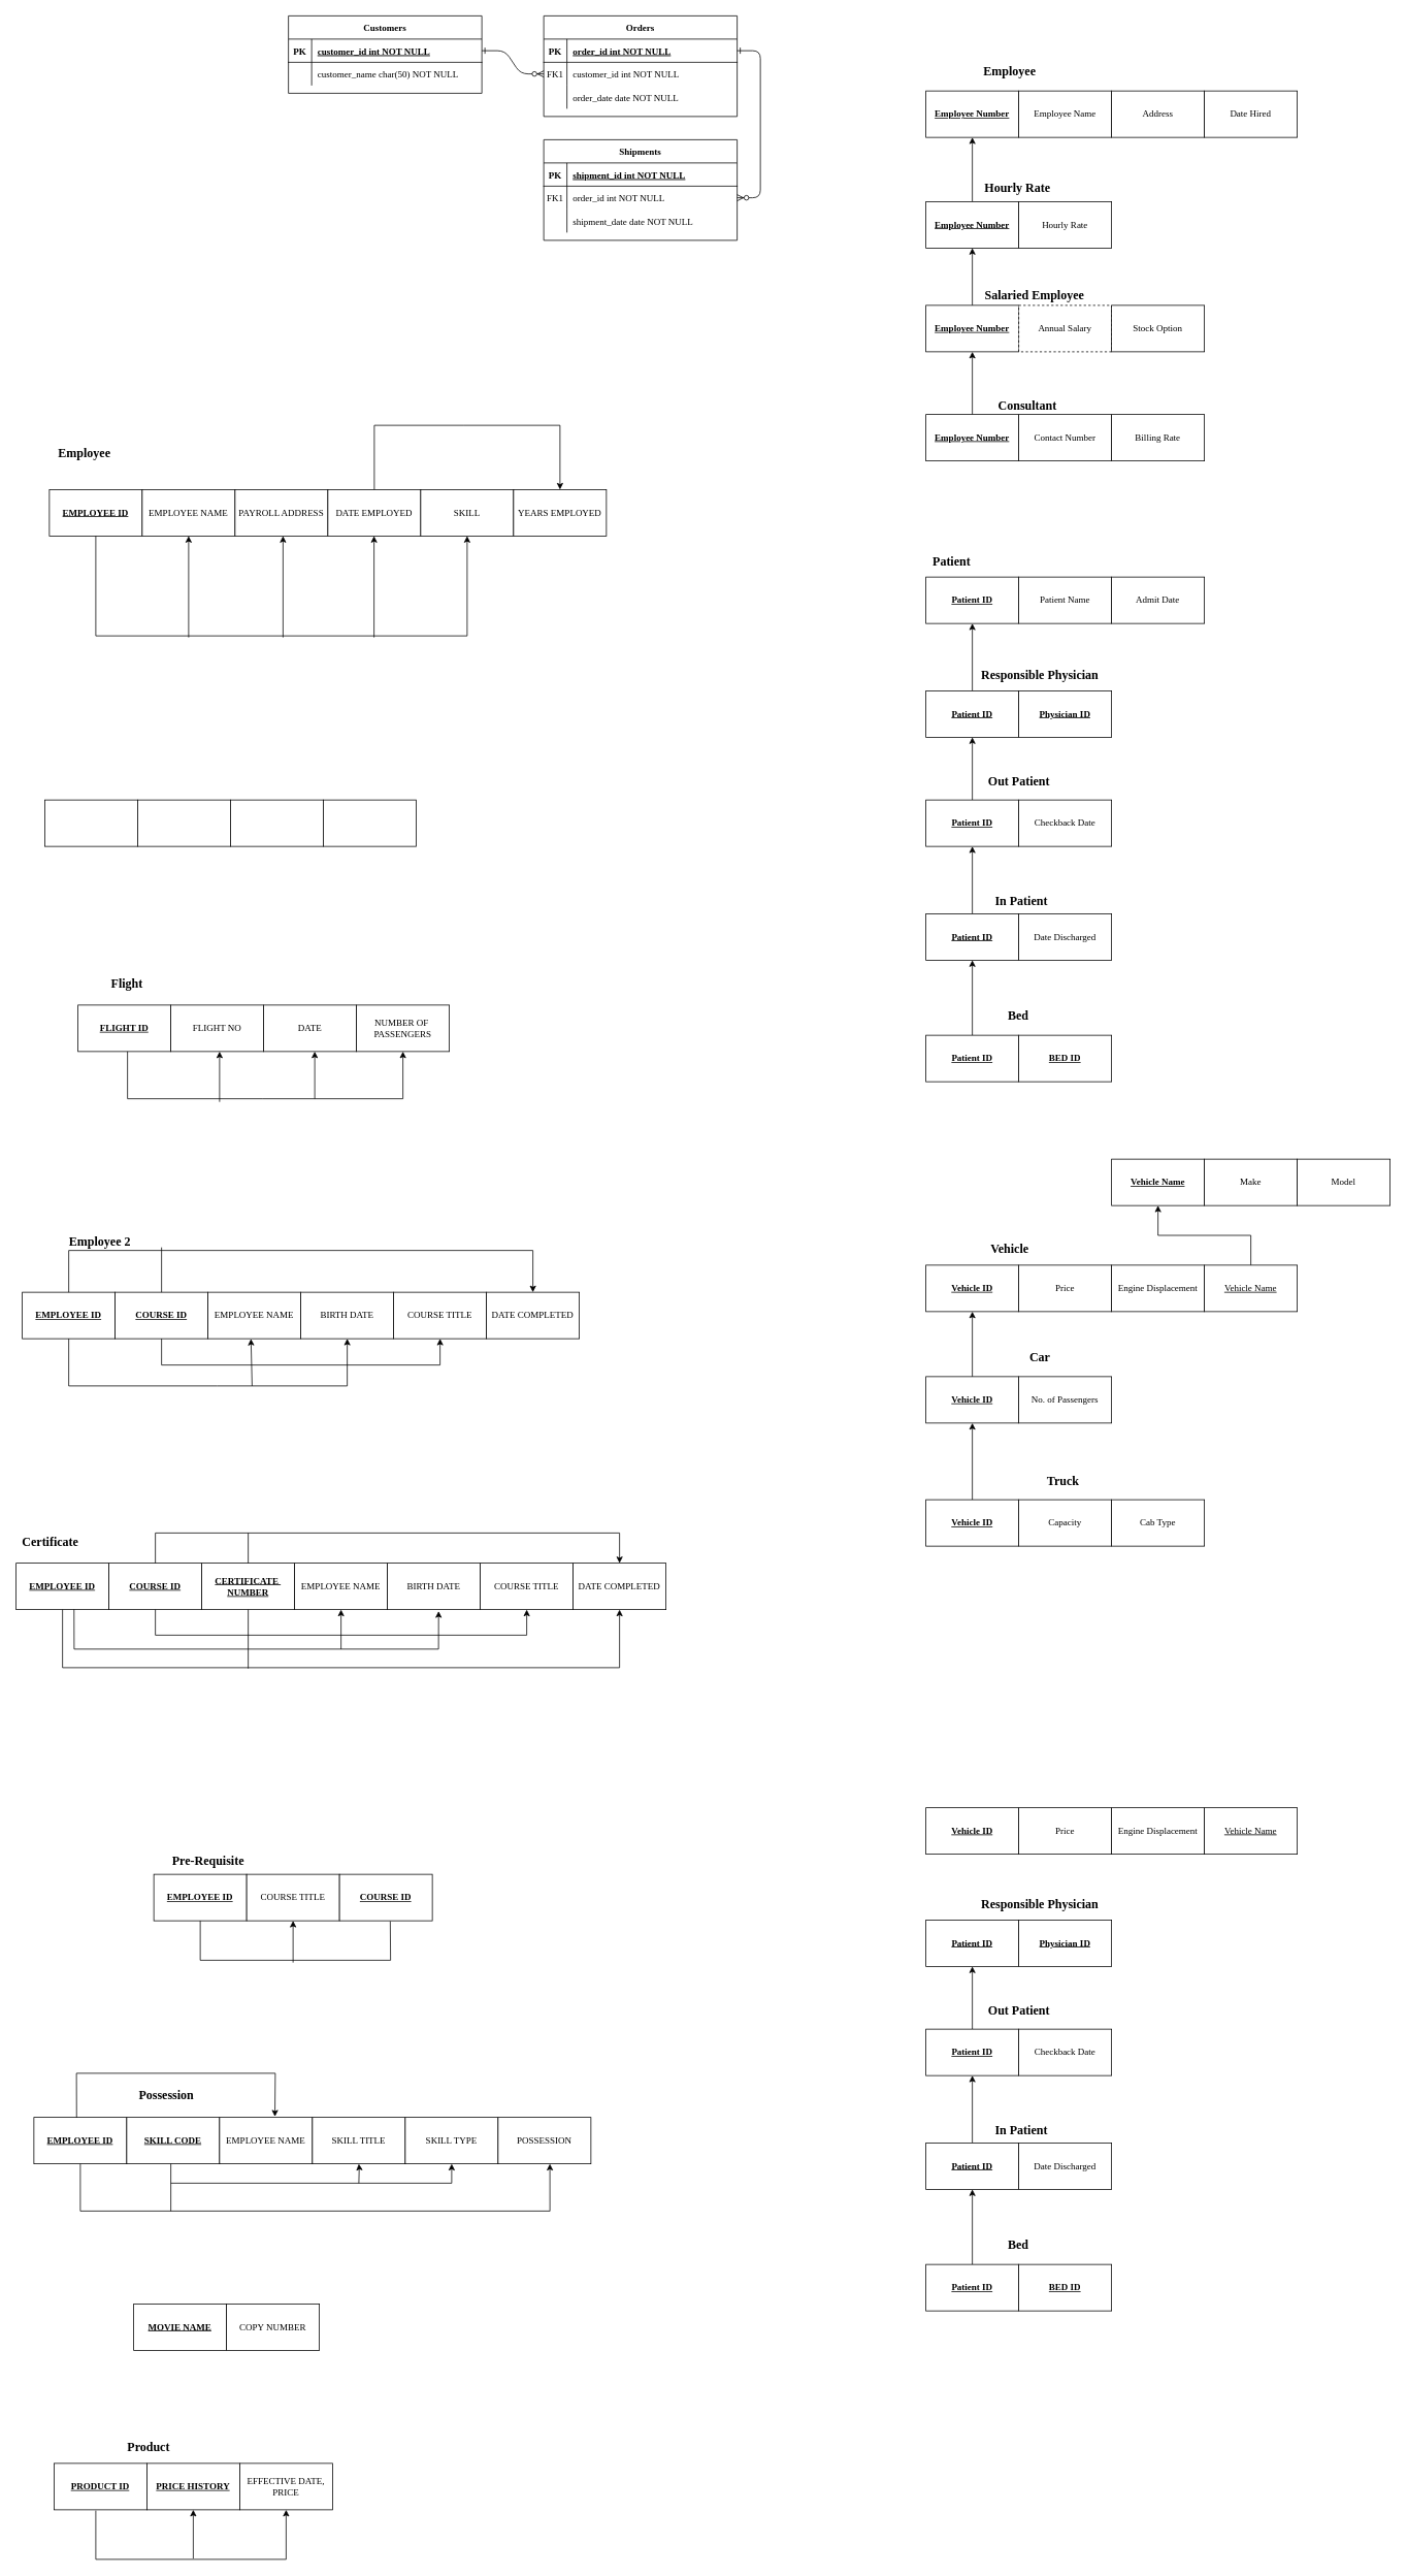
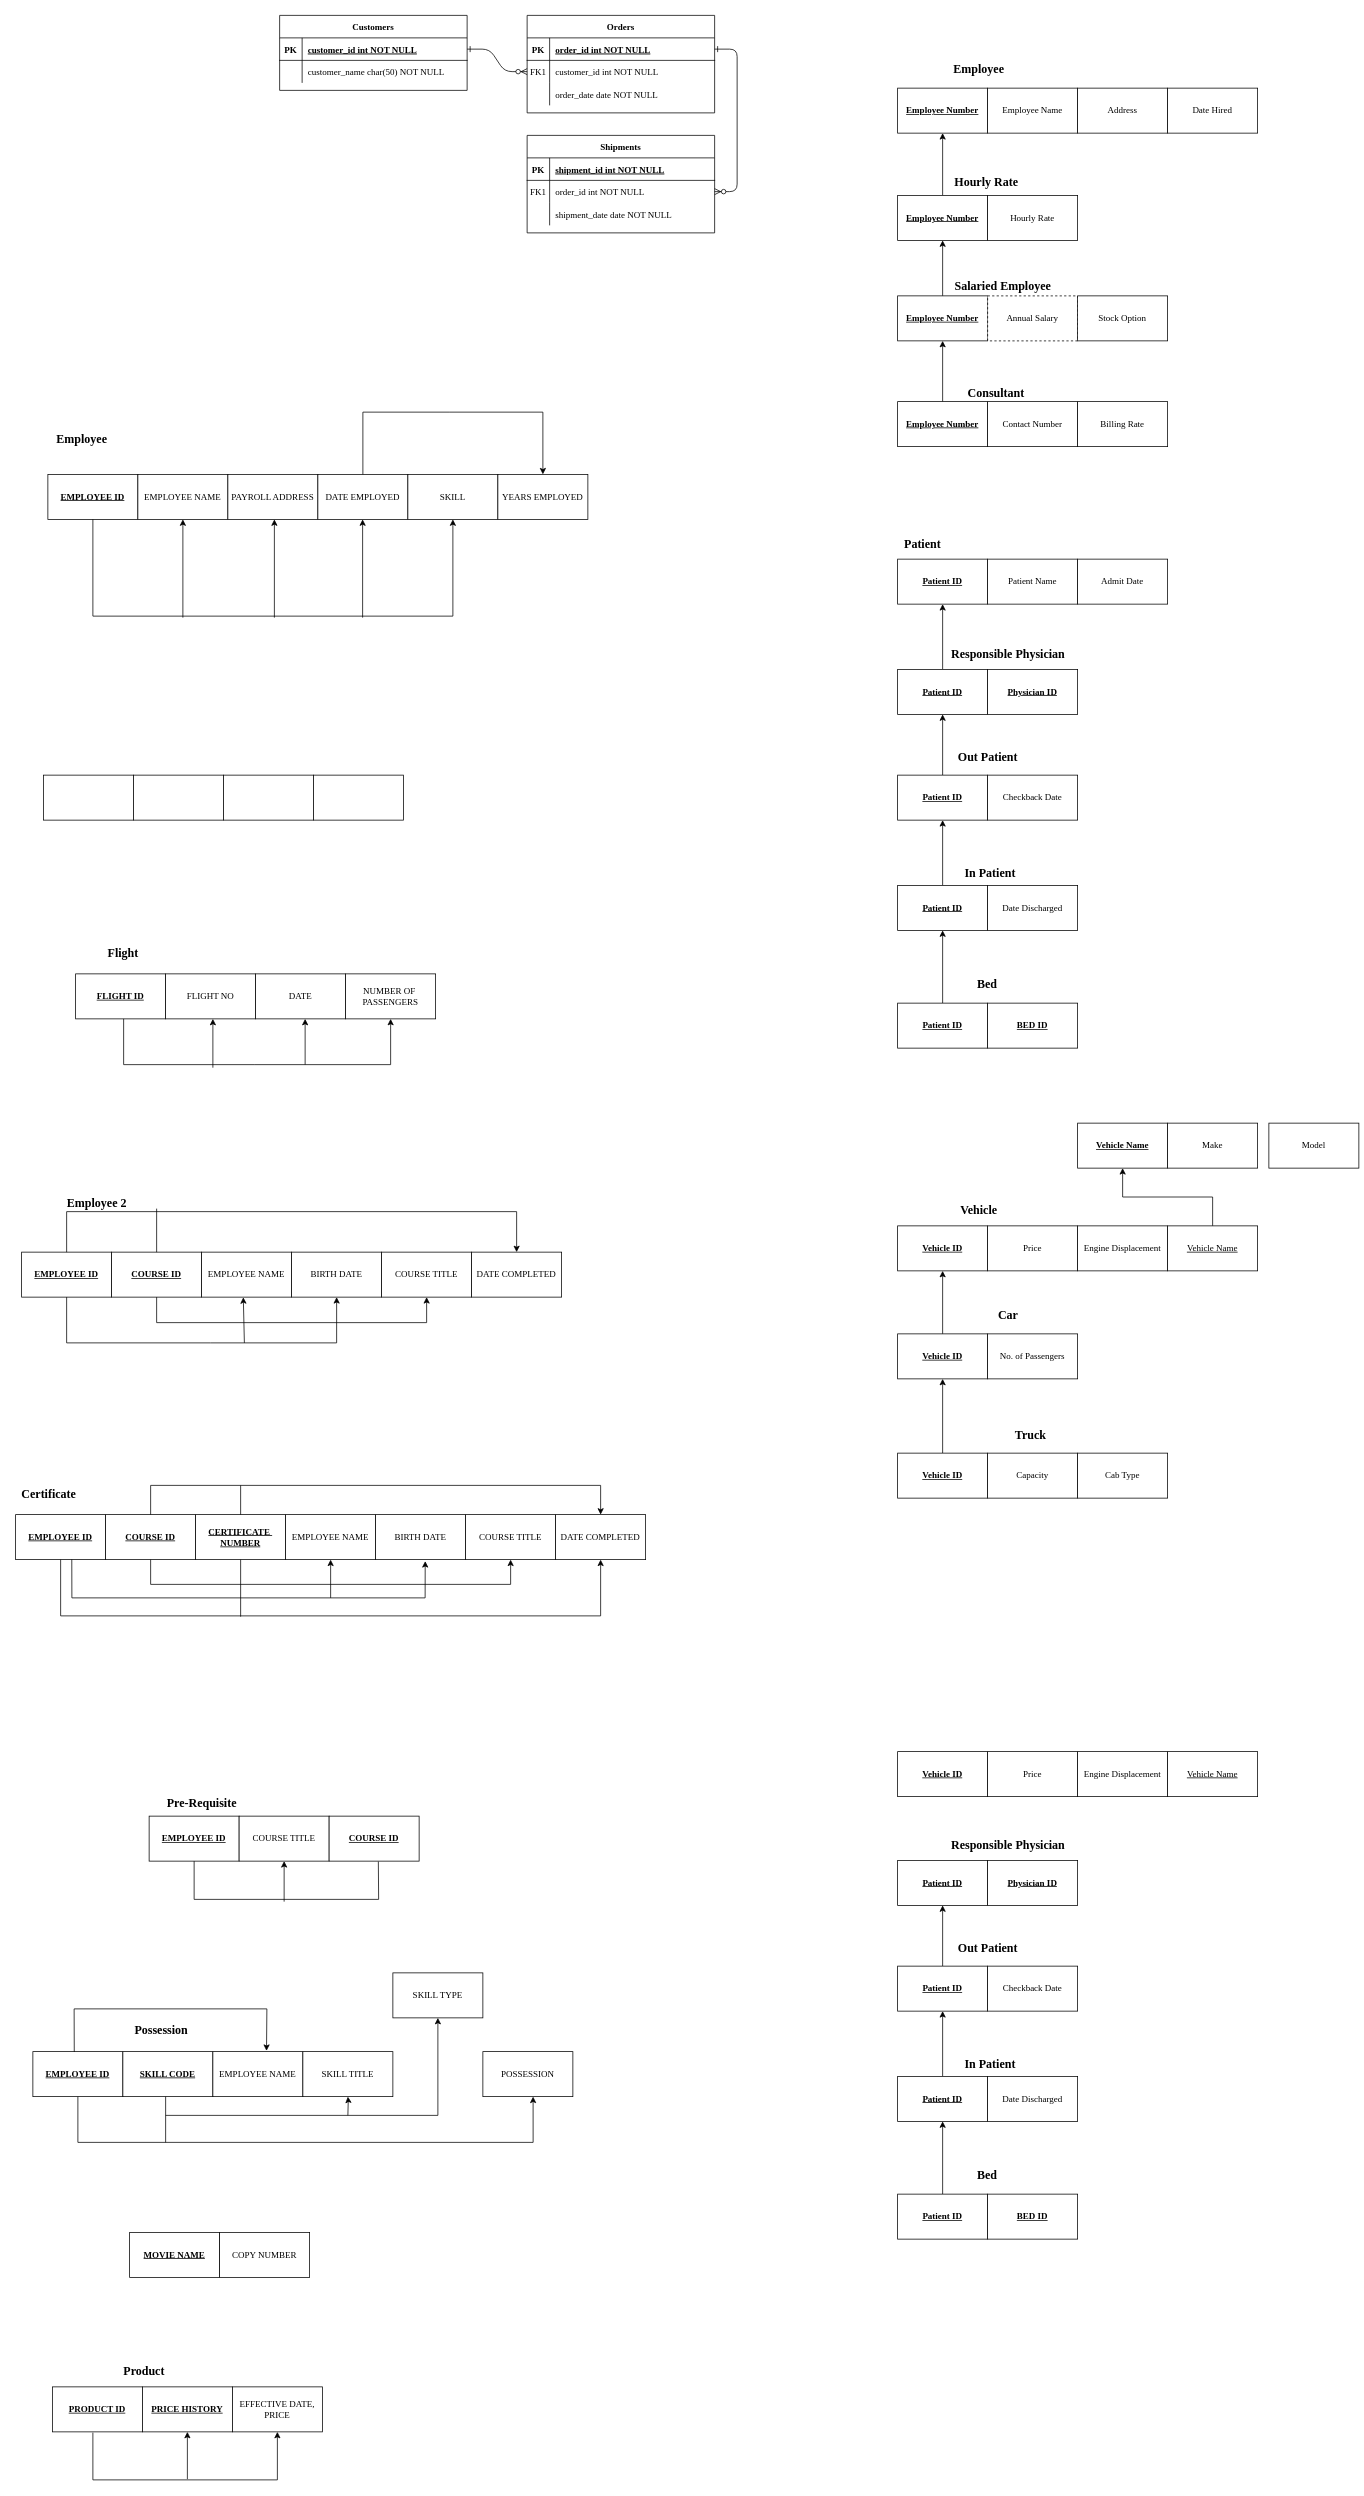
- <mxCell id="154" value="Model" style="rounded=0;whiteSpace=wrap;html=1;fontFamily=Times New Roman;" vertex="1" parent="1"><mxGeometry x="1676" y="1497" width="120" height="60" as="geometry" /></mxCell>
+ <mxCell id="154" value="Model" style="rounded=0;whiteSpace=wrap;html=1;fontFamily=Times New Roman;" vertex="1" parent="1"><mxGeometry x="1691" y="1497" width="120" height="60" as="geometry" /></mxCell>
- <mxCell id="88" value="SKILL TYPE" style="rounded=0;whiteSpace=wrap;html=1;fontFamily=Times New Roman;" vertex="1" parent="1"><mxGeometry x="523" y="2735" width="120" height="60" as="geometry" /></mxCell>
+ <mxCell id="88" value="SKILL TYPE" style="rounded=0;whiteSpace=wrap;html=1;fontFamily=Times New Roman;" vertex="1" parent="1"><mxGeometry x="523" y="2630" width="120" height="60" as="geometry" /></mxCell>
